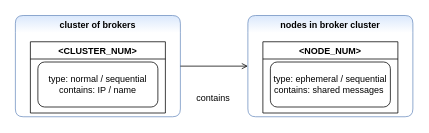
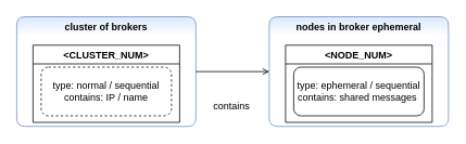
- <mxCell id="5" value="nodes in broker cluster" style="swimlane;glass=0;strokeColor=#6c8ebf;fillColor=#dae8fc;shadow=0;gradientColor=#ffffff;swimlaneFillColor=none;rounded=1;swimlaneLine=0;container=0;startSize=23;" vertex="1" parent="1"><mxGeometry x="330" y="20" width="220" height="135" as="geometry" /></mxCell>
+ <mxCell id="5" value="nodes in broker ephemeral" style="swimlane;glass=0;strokeColor=#6c8ebf;fillColor=#dae8fc;shadow=0;gradientColor=#ffffff;swimlaneFillColor=none;rounded=1;swimlaneLine=0;container=0;startSize=23;" vertex="1" parent="1"><mxGeometry x="330" y="20" width="220" height="135" as="geometry" /></mxCell>
- <mxCell id="4" value="type: normal / sequential&lt;br&gt;contains: IP / name" style="rounded=1;whiteSpace=wrap;html=1;" vertex="1" parent="3"><mxGeometry x="10" y="27" width="160" height="60" as="geometry" /></mxCell>
+ <mxCell id="4" value="type: normal / sequential&lt;br&gt;contains: IP / name" style="rounded=1;whiteSpace=wrap;html=1;dashed=1;" vertex="1" parent="3"><mxGeometry x="10" y="27" width="160" height="60" as="geometry" /></mxCell>
